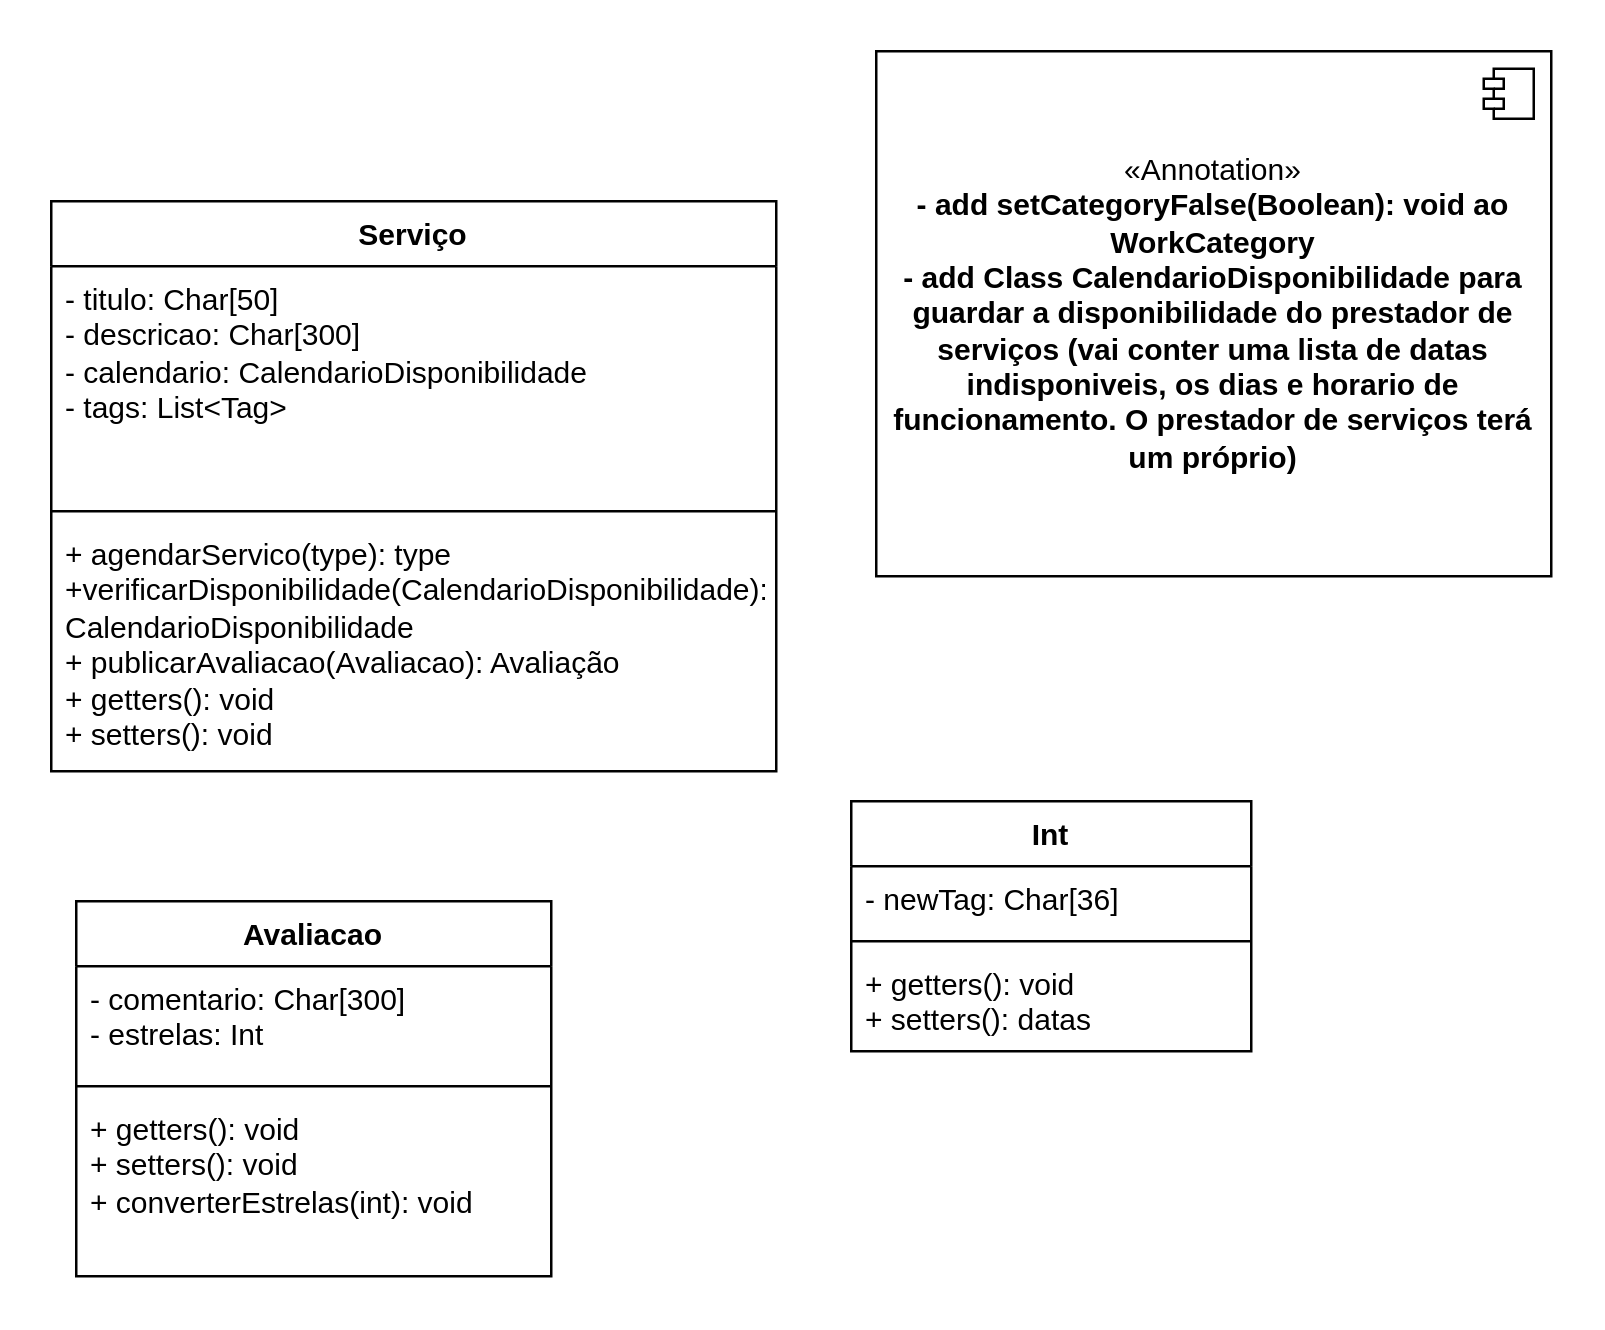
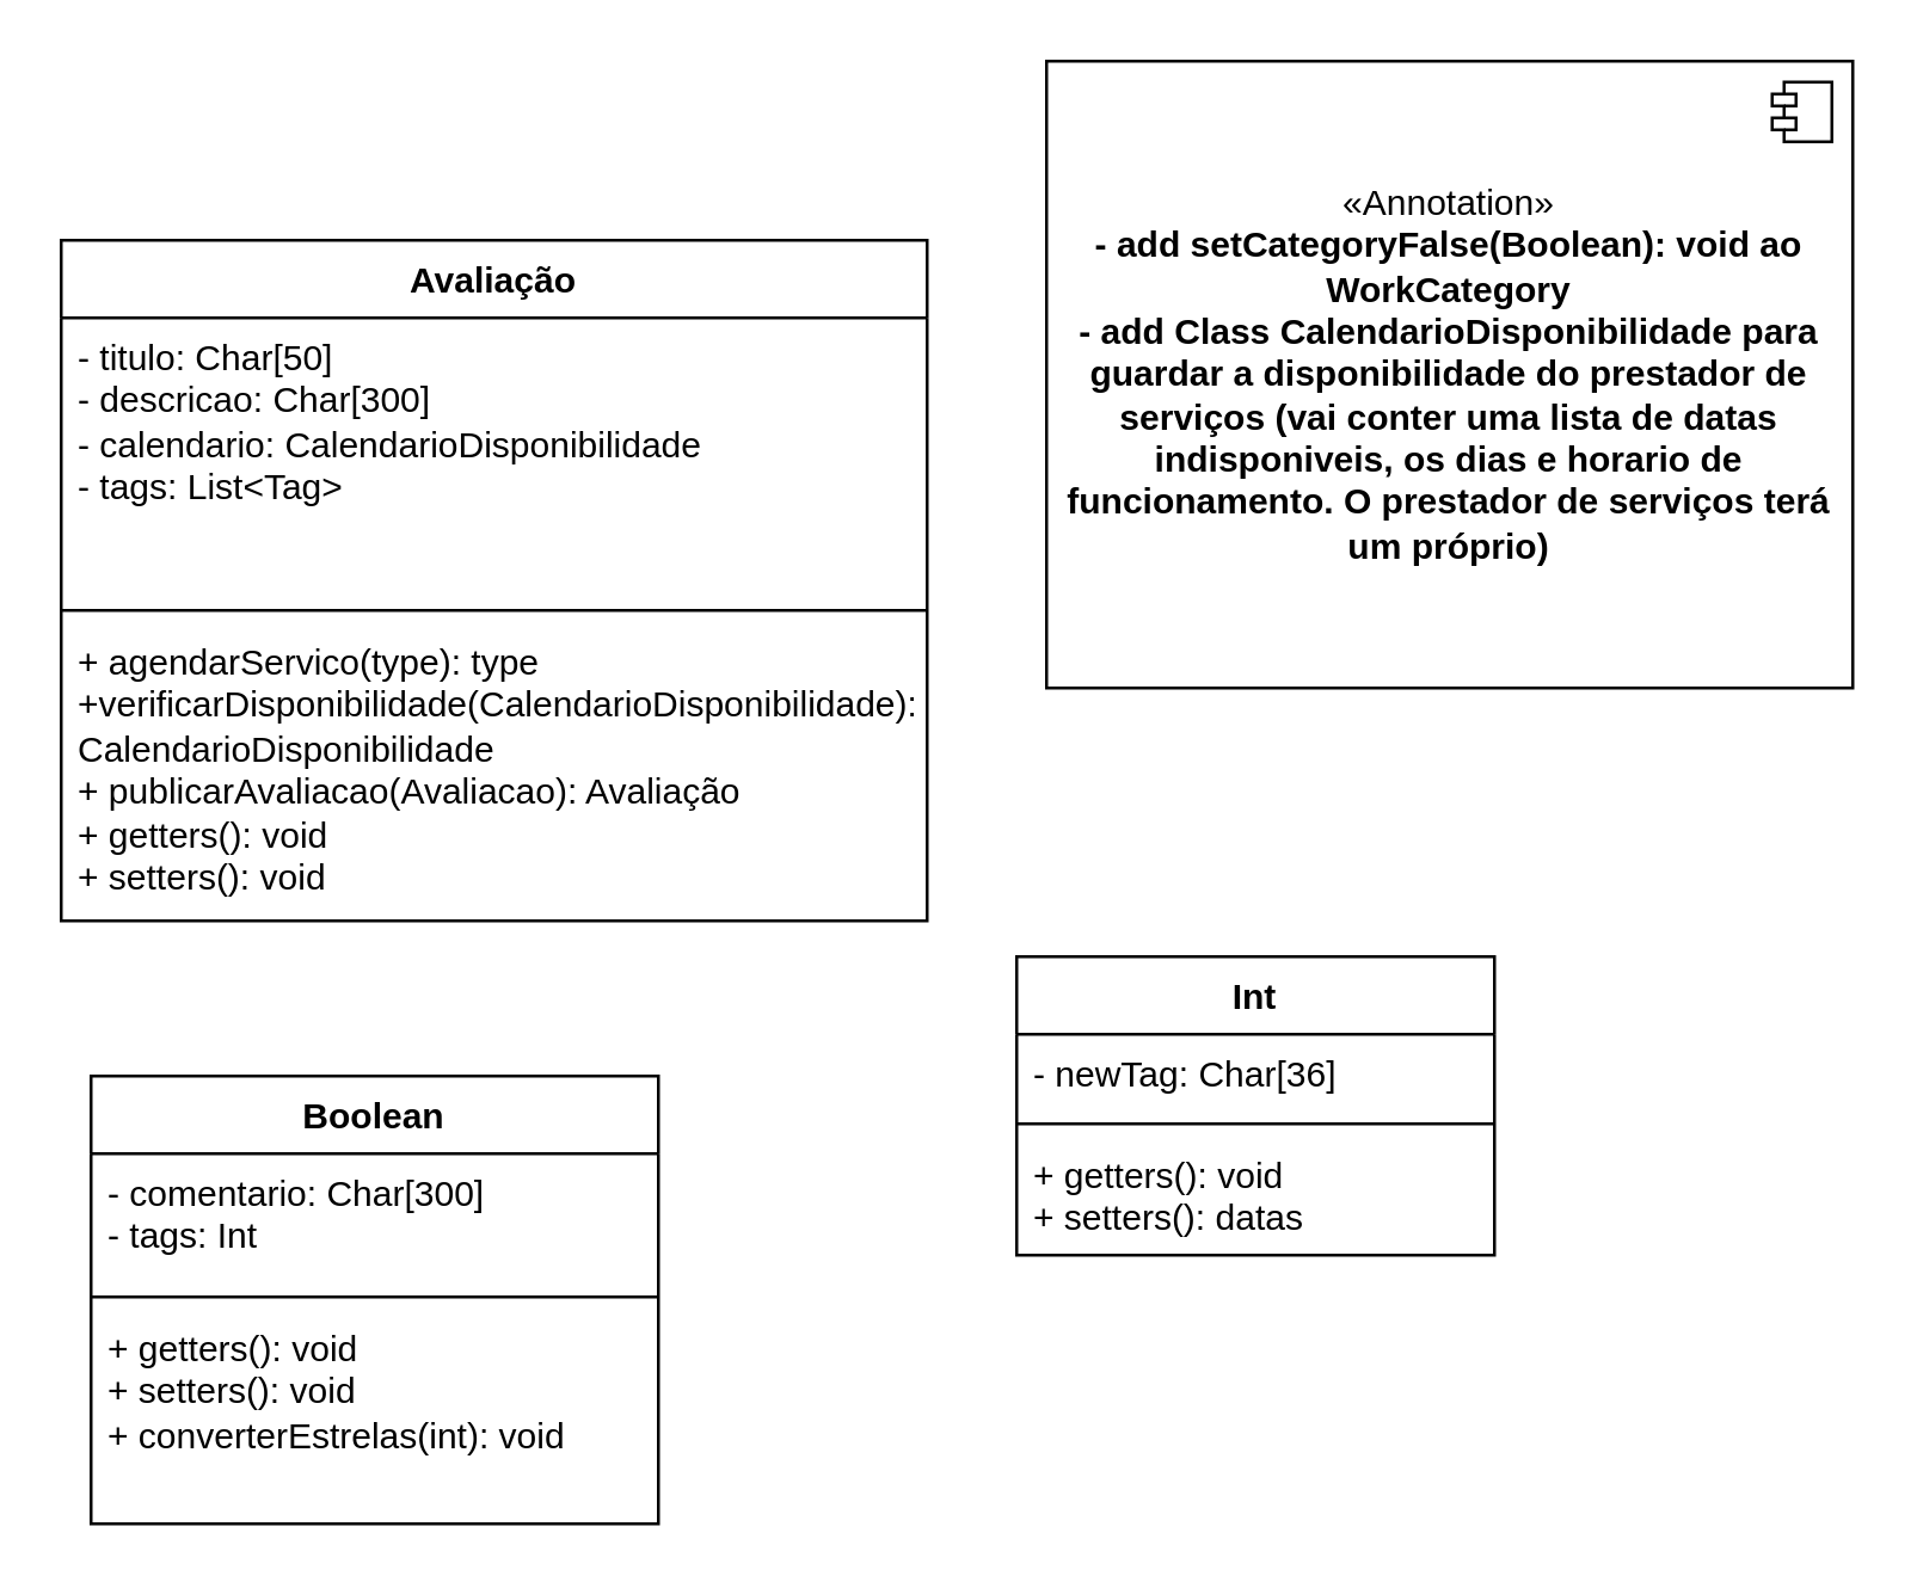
- <mxCell id="2" value="Serviço" style="swimlane;fontStyle=1;align=center;verticalAlign=top;childLayout=stackLayout;horizontal=1;startSize=26;horizontalStack=0;resizeParent=1;resizeParentMax=0;resizeLast=0;collapsible=1;marginBottom=0;whiteSpace=wrap;html=1;" vertex="1" parent="1"><mxGeometry x="20" y="80" width="290" height="228" as="geometry" /></mxCell>
+ <mxCell id="2" value="Avaliação" style="swimlane;fontStyle=1;align=center;verticalAlign=top;childLayout=stackLayout;horizontal=1;startSize=26;horizontalStack=0;resizeParent=1;resizeParentMax=0;resizeLast=0;collapsible=1;marginBottom=0;whiteSpace=wrap;html=1;" vertex="1" parent="1"><mxGeometry x="20" y="80" width="290" height="228" as="geometry" /></mxCell>
- <mxCell id="12" value="Avaliacao" style="swimlane;fontStyle=1;align=center;verticalAlign=top;childLayout=stackLayout;horizontal=1;startSize=26;horizontalStack=0;resizeParent=1;resizeParentMax=0;resizeLast=0;collapsible=1;marginBottom=0;whiteSpace=wrap;html=1;" vertex="1" parent="1"><mxGeometry x="30" y="360" width="190" height="150" as="geometry" /></mxCell>
+ <mxCell id="12" value="Boolean" style="swimlane;fontStyle=1;align=center;verticalAlign=top;childLayout=stackLayout;horizontal=1;startSize=26;horizontalStack=0;resizeParent=1;resizeParentMax=0;resizeLast=0;collapsible=1;marginBottom=0;whiteSpace=wrap;html=1;" vertex="1" parent="1"><mxGeometry x="30" y="360" width="190" height="150" as="geometry" /></mxCell>
- <mxCell id="13" value="- comentario: Char[300]&lt;br&gt;- estrelas: Int" style="text;strokeColor=none;fillColor=none;align=left;verticalAlign=top;spacingLeft=4;spacingRight=4;overflow=hidden;rotatable=0;points=[[0,0.5],[1,0.5]];portConstraint=eastwest;whiteSpace=wrap;html=1;" vertex="1" parent="12"><mxGeometry y="26" width="190" height="44" as="geometry" /></mxCell>
+ <mxCell id="13" value="- comentario: Char[300]&lt;br&gt;- tags: Int" style="text;strokeColor=none;fillColor=none;align=left;verticalAlign=top;spacingLeft=4;spacingRight=4;overflow=hidden;rotatable=0;points=[[0,0.5],[1,0.5]];portConstraint=eastwest;whiteSpace=wrap;html=1;" vertex="1" parent="12"><mxGeometry y="26" width="190" height="44" as="geometry" /></mxCell>
